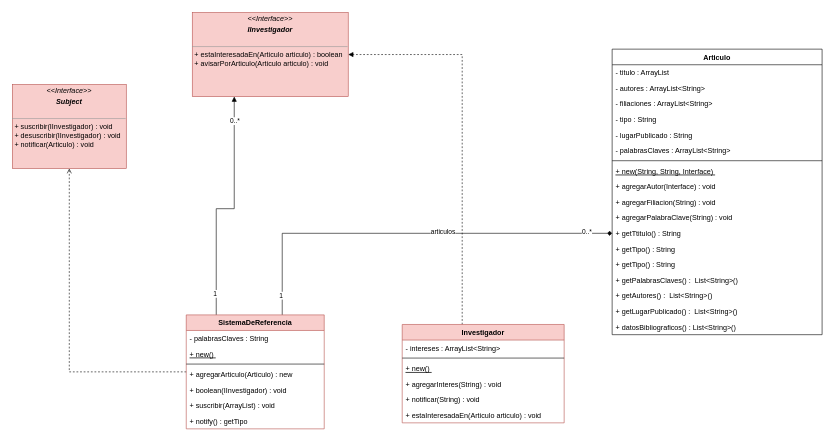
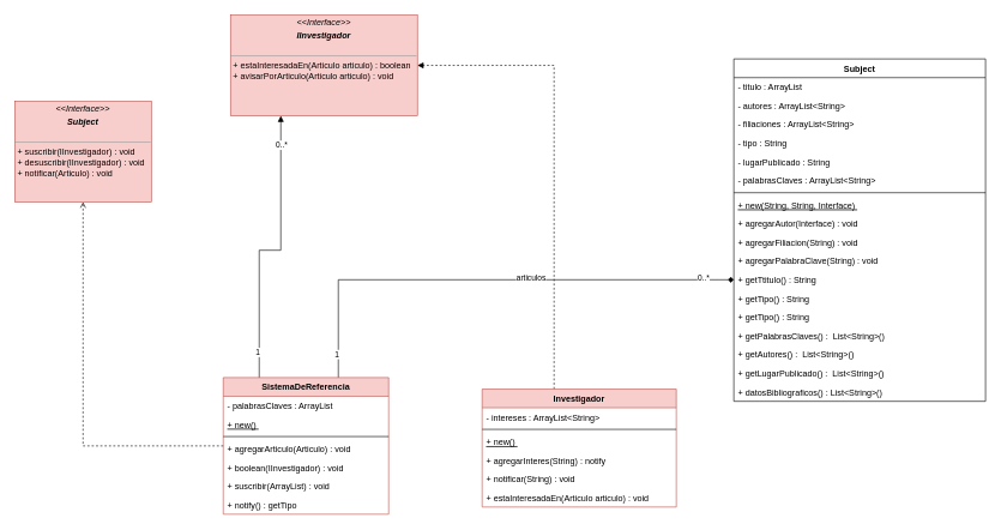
- <mxCell id="2" value="Articulo" style="swimlane;fontStyle=1;align=center;verticalAlign=top;childLayout=stackLayout;horizontal=1;startSize=26;horizontalStack=0;resizeParent=1;resizeParentMax=0;resizeLast=0;collapsible=1;marginBottom=0;" parent="1" vertex="1"><mxGeometry x="1020" y="81" width="350" height="476" as="geometry" /></mxCell>
+ <mxCell id="2" value="Subject" style="swimlane;fontStyle=1;align=center;verticalAlign=top;childLayout=stackLayout;horizontal=1;startSize=26;horizontalStack=0;resizeParent=1;resizeParentMax=0;resizeLast=0;collapsible=1;marginBottom=0;" parent="1" vertex="1"><mxGeometry x="1020" y="81" width="350" height="476" as="geometry" /></mxCell>
- <mxCell id="31" value="- palabrasClaves : String" style="text;strokeColor=none;fillColor=none;align=left;verticalAlign=top;spacingLeft=4;spacingRight=4;overflow=hidden;rotatable=0;points=[[0,0.5],[1,0.5]];portConstraint=eastwest;" parent="30" vertex="1"><mxGeometry y="26" width="230" height="26" as="geometry" /></mxCell>
+ <mxCell id="31" value="- palabrasClaves : ArrayList" style="text;strokeColor=none;fillColor=none;align=left;verticalAlign=top;spacingLeft=4;spacingRight=4;overflow=hidden;rotatable=0;points=[[0,0.5],[1,0.5]];portConstraint=eastwest;" parent="30" vertex="1"><mxGeometry y="26" width="230" height="26" as="geometry" /></mxCell>
- <mxCell id="34" value="+ agregarArticulo(Articulo) : new" style="text;strokeColor=none;fillColor=none;align=left;verticalAlign=top;spacingLeft=4;spacingRight=4;overflow=hidden;rotatable=0;points=[[0,0.5],[1,0.5]];portConstraint=eastwest;" parent="30" vertex="1"><mxGeometry y="86" width="230" height="26" as="geometry" /></mxCell>
+ <mxCell id="34" value="+ agregarArticulo(Articulo) : void" style="text;strokeColor=none;fillColor=none;align=left;verticalAlign=top;spacingLeft=4;spacingRight=4;overflow=hidden;rotatable=0;points=[[0,0.5],[1,0.5]];portConstraint=eastwest;" parent="30" vertex="1"><mxGeometry y="86" width="230" height="26" as="geometry" /></mxCell>
- <mxCell id="44" value="+ agregarInteres(String) : void" style="text;strokeColor=none;fillColor=none;align=left;verticalAlign=top;spacingLeft=4;spacingRight=4;overflow=hidden;rotatable=0;points=[[0,0.5],[1,0.5]];portConstraint=eastwest;" parent="40" vertex="1"><mxGeometry y="86" width="270" height="26" as="geometry" /></mxCell>
+ <mxCell id="44" value="+ agregarInteres(String) : notify" style="text;strokeColor=none;fillColor=none;align=left;verticalAlign=top;spacingLeft=4;spacingRight=4;overflow=hidden;rotatable=0;points=[[0,0.5],[1,0.5]];portConstraint=eastwest;" parent="40" vertex="1"><mxGeometry y="86" width="270" height="26" as="geometry" /></mxCell>
